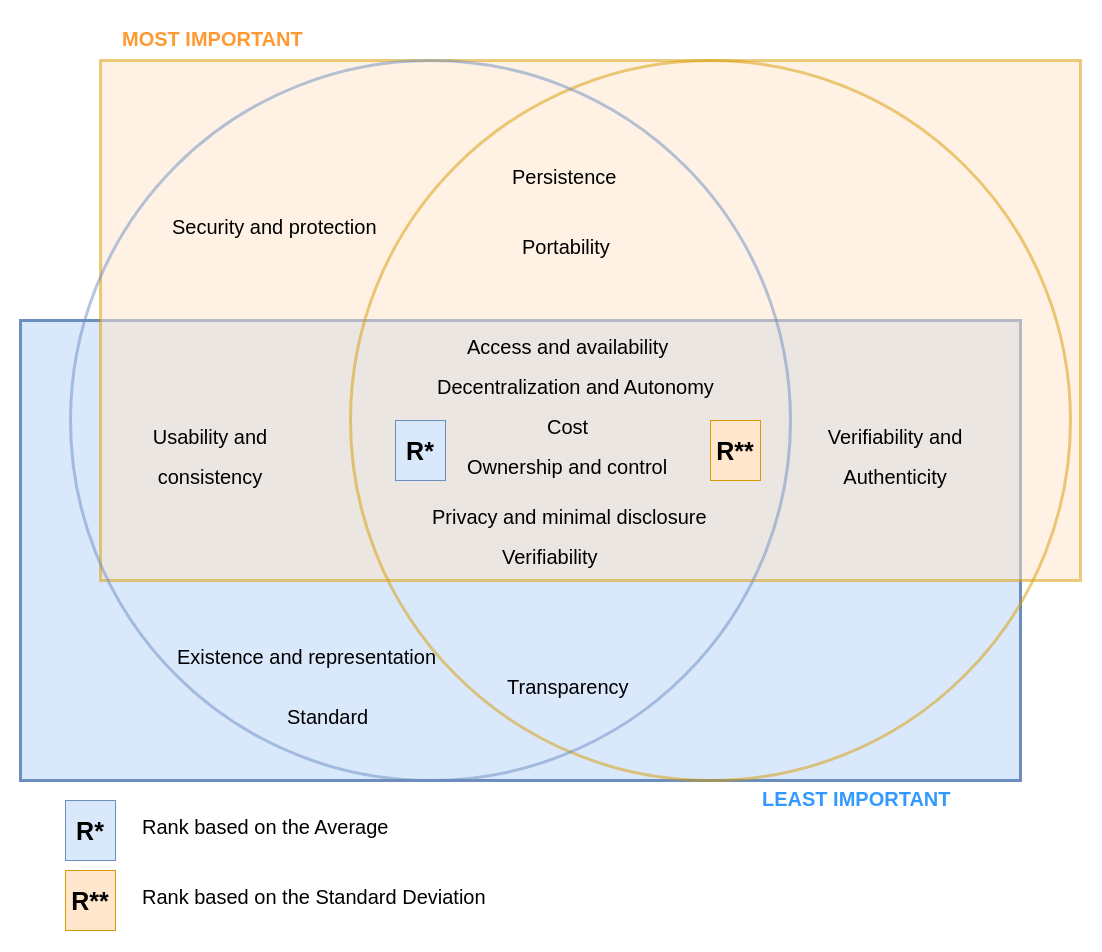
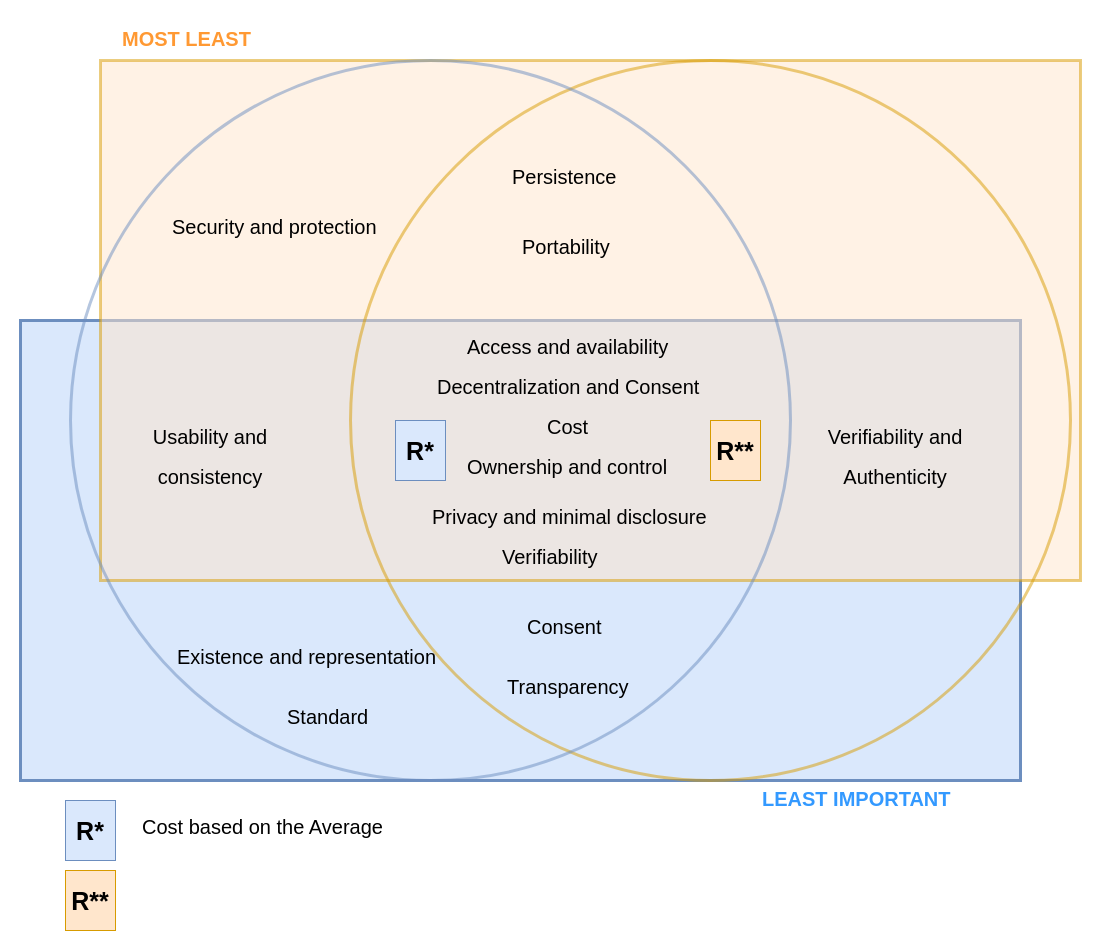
- <mxCell id="21" value="&lt;div style=&quot;line-height: 200%;&quot; align=&quot;right&quot;&gt;&lt;span style=&quot;color: rgb(255, 153, 51);&quot;&gt;&lt;b&gt;&lt;font style=&quot;font-size: 20px;&quot;&gt;MOST IMPORTANT&lt;/font&gt;&lt;/b&gt;&lt;/span&gt;&lt;br&gt;&lt;/div&gt;" style="text;whiteSpace=wrap;html=1;" parent="1" vertex="1"><mxGeometry x="120" width="240" height="60" as="geometry" y="20" /></mxCell>
+ <mxCell id="21" value="&lt;div style=&quot;line-height: 200%;&quot; align=&quot;right&quot;&gt;&lt;span style=&quot;color: rgb(255, 153, 51);&quot;&gt;&lt;b&gt;&lt;font style=&quot;font-size: 20px;&quot;&gt;MOST LEAST&lt;/font&gt;&lt;/b&gt;&lt;/span&gt;&lt;br&gt;&lt;/div&gt;" style="text;whiteSpace=wrap;html=1;" parent="1" vertex="1"><mxGeometry x="120" width="240" height="60" as="geometry" y="20" /></mxCell>
- <mxCell id="18" value="&lt;div style=&quot;line-height: 200%;&quot; align=&quot;right&quot;&gt;&lt;font style=&quot;font-size: 20px; line-height: 200%;&quot;&gt;Decentralization and Autonomy&lt;/font&gt;&lt;/div&gt;" style="text;whiteSpace=wrap;html=1;" parent="1" vertex="1"><mxGeometry x="435" y="360" width="310" height="60" as="geometry" /></mxCell>
+ <mxCell id="18" value="&lt;div style=&quot;line-height: 200%;&quot; align=&quot;right&quot;&gt;&lt;font style=&quot;font-size: 20px; line-height: 200%;&quot;&gt;Decentralization and Consent&lt;/font&gt;&lt;/div&gt;" style="text;whiteSpace=wrap;html=1;" parent="1" vertex="1"><mxGeometry x="435" y="360" width="310" height="60" as="geometry" /></mxCell>
+ <mxCell id="12" value="&lt;div style=&quot;line-height: 200%;&quot; align=&quot;right&quot;&gt;&lt;font style=&quot;font-size: 20px; line-height: 200%;&quot;&gt;Consent&lt;/font&gt;&lt;/div&gt;" style="text;whiteSpace=wrap;html=1;" parent="1" vertex="1"><mxGeometry x="525" y="600" width="110" height="60" as="geometry" /></mxCell>
- <mxCell id="27" value="&lt;div style=&quot;line-height: 200%;&quot; align=&quot;right&quot;&gt;&lt;font style=&quot;font-size: 20px; line-height: 200%;&quot;&gt;Rank based on the Average&lt;/font&gt;&lt;/div&gt;" style="text;whiteSpace=wrap;html=1;" parent="1" vertex="1"><mxGeometry x="140" y="800" width="290" height="60" as="geometry" /></mxCell>
+ <mxCell id="27" value="&lt;div style=&quot;line-height: 200%;&quot; align=&quot;right&quot;&gt;&lt;font style=&quot;font-size: 20px; line-height: 200%;&quot;&gt;Cost based on the Average&lt;/font&gt;&lt;/div&gt;" style="text;whiteSpace=wrap;html=1;" parent="1" vertex="1"><mxGeometry x="140" y="800" width="290" height="60" as="geometry" /></mxCell>
- <mxCell id="20" value="&lt;div style=&quot;line-height: 200%;&quot; align=&quot;right&quot;&gt;&lt;font style=&quot;font-size: 20px; line-height: 200%;&quot;&gt;Rank based on the Standard Deviation&lt;/font&gt;&lt;/div&gt;" style="text;whiteSpace=wrap;html=1;" parent="1" vertex="1"><mxGeometry x="140" y="870" width="400" height="60" as="geometry" /></mxCell>
